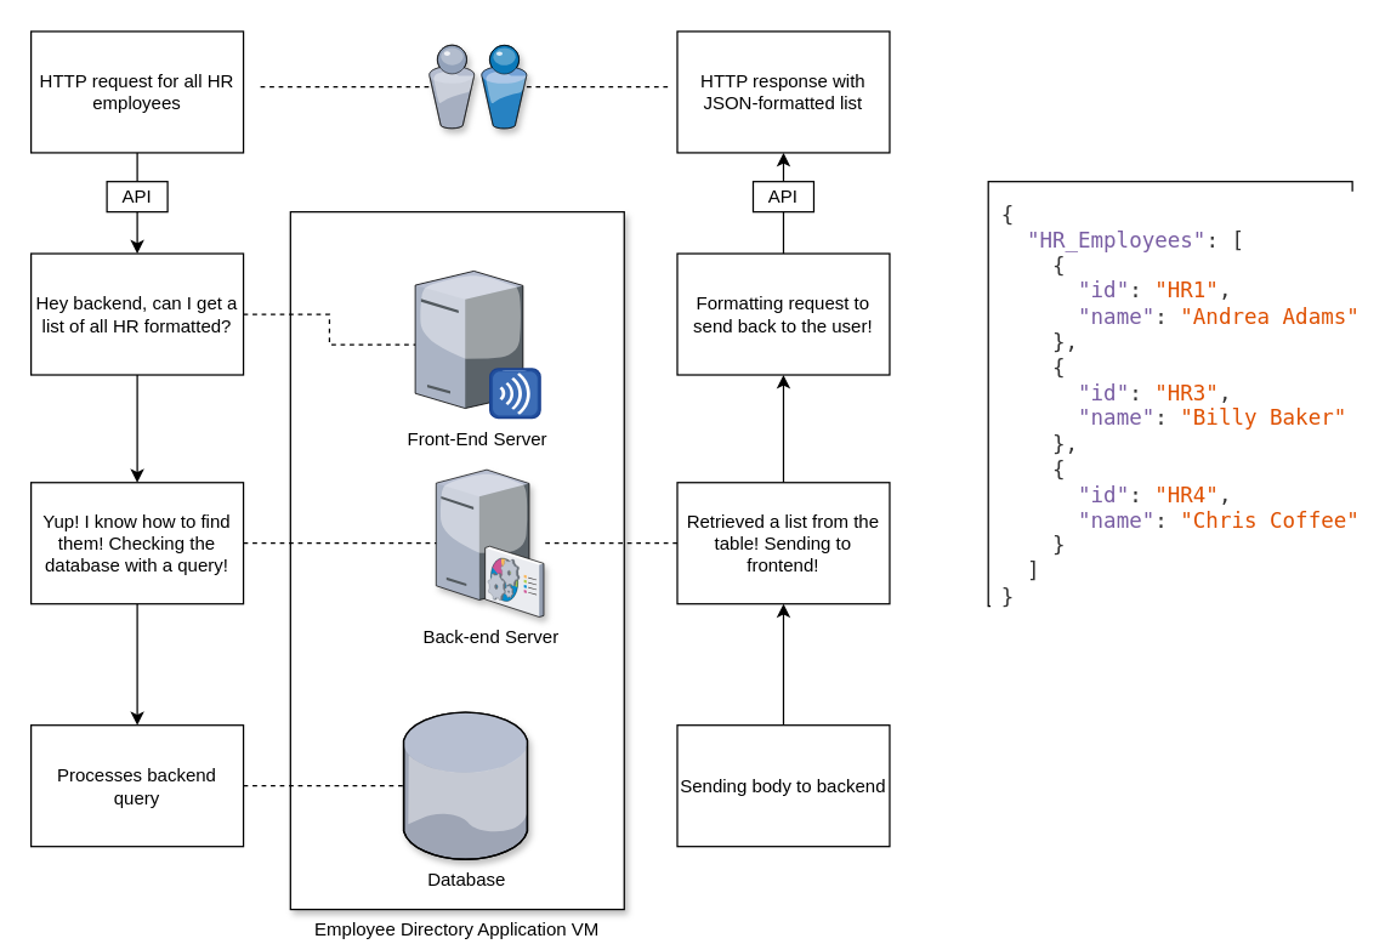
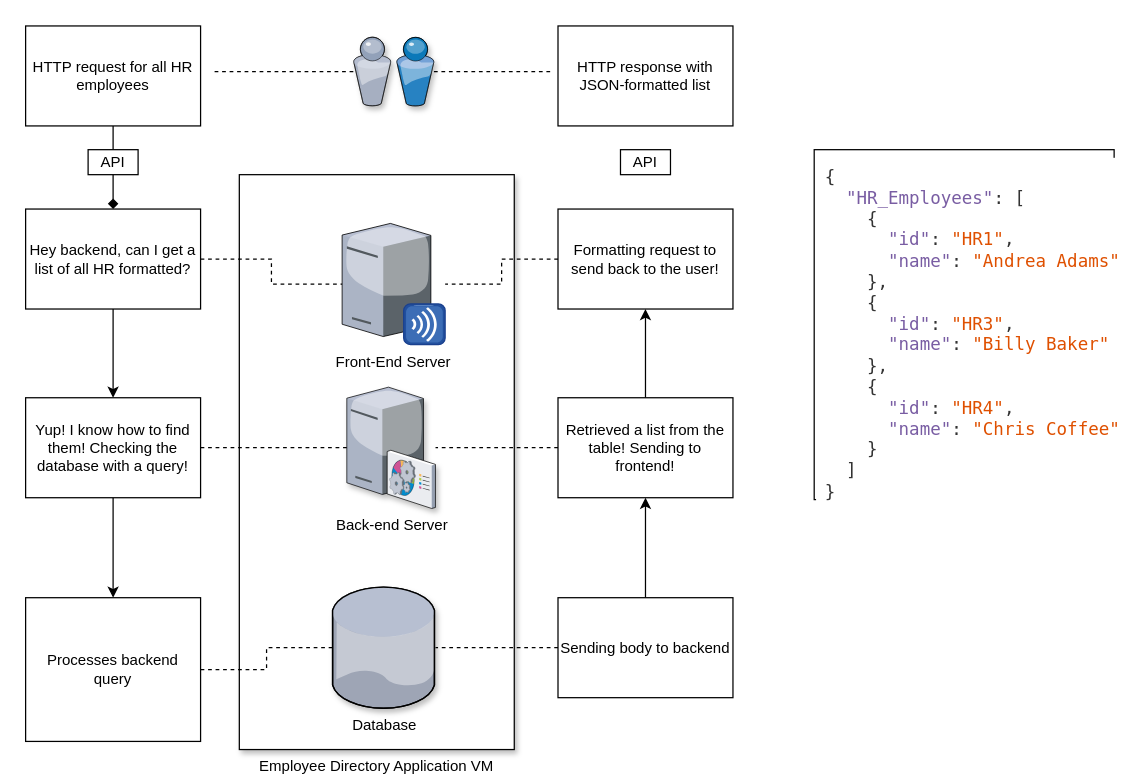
- <mxCell id="19" style="edgeStyle=orthogonalEdgeStyle;rounded=0;orthogonalLoop=1;jettySize=auto;html=1;entryX=0.5;entryY=1;entryDx=0;entryDy=0;startArrow=none;startFill=0;endArrow=classic;endFill=1;strokeColor=#000000;" edge="1" parent="1" source="20" target="26"><mxGeometry relative="1" as="geometry" /></mxCell>
- <mxCell id="27" style="edgeStyle=orthogonalEdgeStyle;rounded=0;orthogonalLoop=1;jettySize=auto;html=1;entryX=0.5;entryY=0;entryDx=0;entryDy=0;startArrow=none;startFill=0;endArrow=classic;endFill=1;strokeColor=#000000;" edge="1" parent="1" source="28" target="11"><mxGeometry relative="1" as="geometry" /></mxCell>
+ <mxCell id="27" style="edgeStyle=orthogonalEdgeStyle;rounded=0;orthogonalLoop=1;jettySize=auto;html=1;entryX=0.5;entryY=0;entryDx=0;entryDy=0;startArrow=none;startFill=0;endArrow=diamond;endFill=1;strokeColor=#000000;" edge="1" parent="1" source="28" target="11"><mxGeometry relative="1" as="geometry" /></mxCell>
+ <mxCell id="18" style="edgeStyle=orthogonalEdgeStyle;rounded=0;orthogonalLoop=1;jettySize=auto;html=1;startArrow=none;startFill=0;endArrow=none;endFill=0;dashed=1;" edge="1" parent="1" source="20" target="8"><mxGeometry relative="1" as="geometry" /></mxCell>
- <mxCell id="7" value="Back-end Server" style="verticalLabelPosition=bottom;aspect=fixed;html=1;verticalAlign=top;strokeColor=none;align=center;outlineConnect=0;shape=mxgraph.citrix.command_center;shadow=1;fontFamily=Helvetica;fontSize=12;fontColor=#000000;fillColor=#ffffff;" parent="1" vertex="1"><mxGeometry x="287" y="309" width="71" height="97" as="geometry" /></mxCell>
+ <mxCell id="7" value="Back-end Server" style="verticalLabelPosition=bottom;aspect=fixed;html=1;verticalAlign=top;strokeColor=none;align=center;outlineConnect=0;shape=mxgraph.citrix.command_center;shadow=1;fontFamily=Helvetica;fontSize=12;fontColor=#000000;fillColor=#ffffff;" parent="1" vertex="1"><mxGeometry x="277" y="309" width="71" height="97" as="geometry" /></mxCell>
- <mxCell id="16" value="Processes backend query" style="text;html=1;strokeColor=#000000;fillColor=#ffffff;align=center;verticalAlign=middle;whiteSpace=wrap;rounded=0;" vertex="1" parent="1"><mxGeometry x="20" y="477.5" width="140" height="80" as="geometry" /></mxCell>
+ <mxCell id="16" value="Processes backend query" style="text;html=1;strokeColor=#000000;fillColor=#ffffff;align=center;verticalAlign=middle;whiteSpace=wrap;rounded=0;" vertex="1" parent="1"><mxGeometry x="20" y="477.5" width="140" height="115" as="geometry" /></mxCell>
+ <mxCell id="24" style="edgeStyle=orthogonalEdgeStyle;rounded=0;orthogonalLoop=1;jettySize=auto;html=1;startArrow=none;startFill=0;endArrow=none;endFill=0;dashed=1;" edge="1" parent="1" source="25" target="6"><mxGeometry relative="1" as="geometry" /></mxCell>
